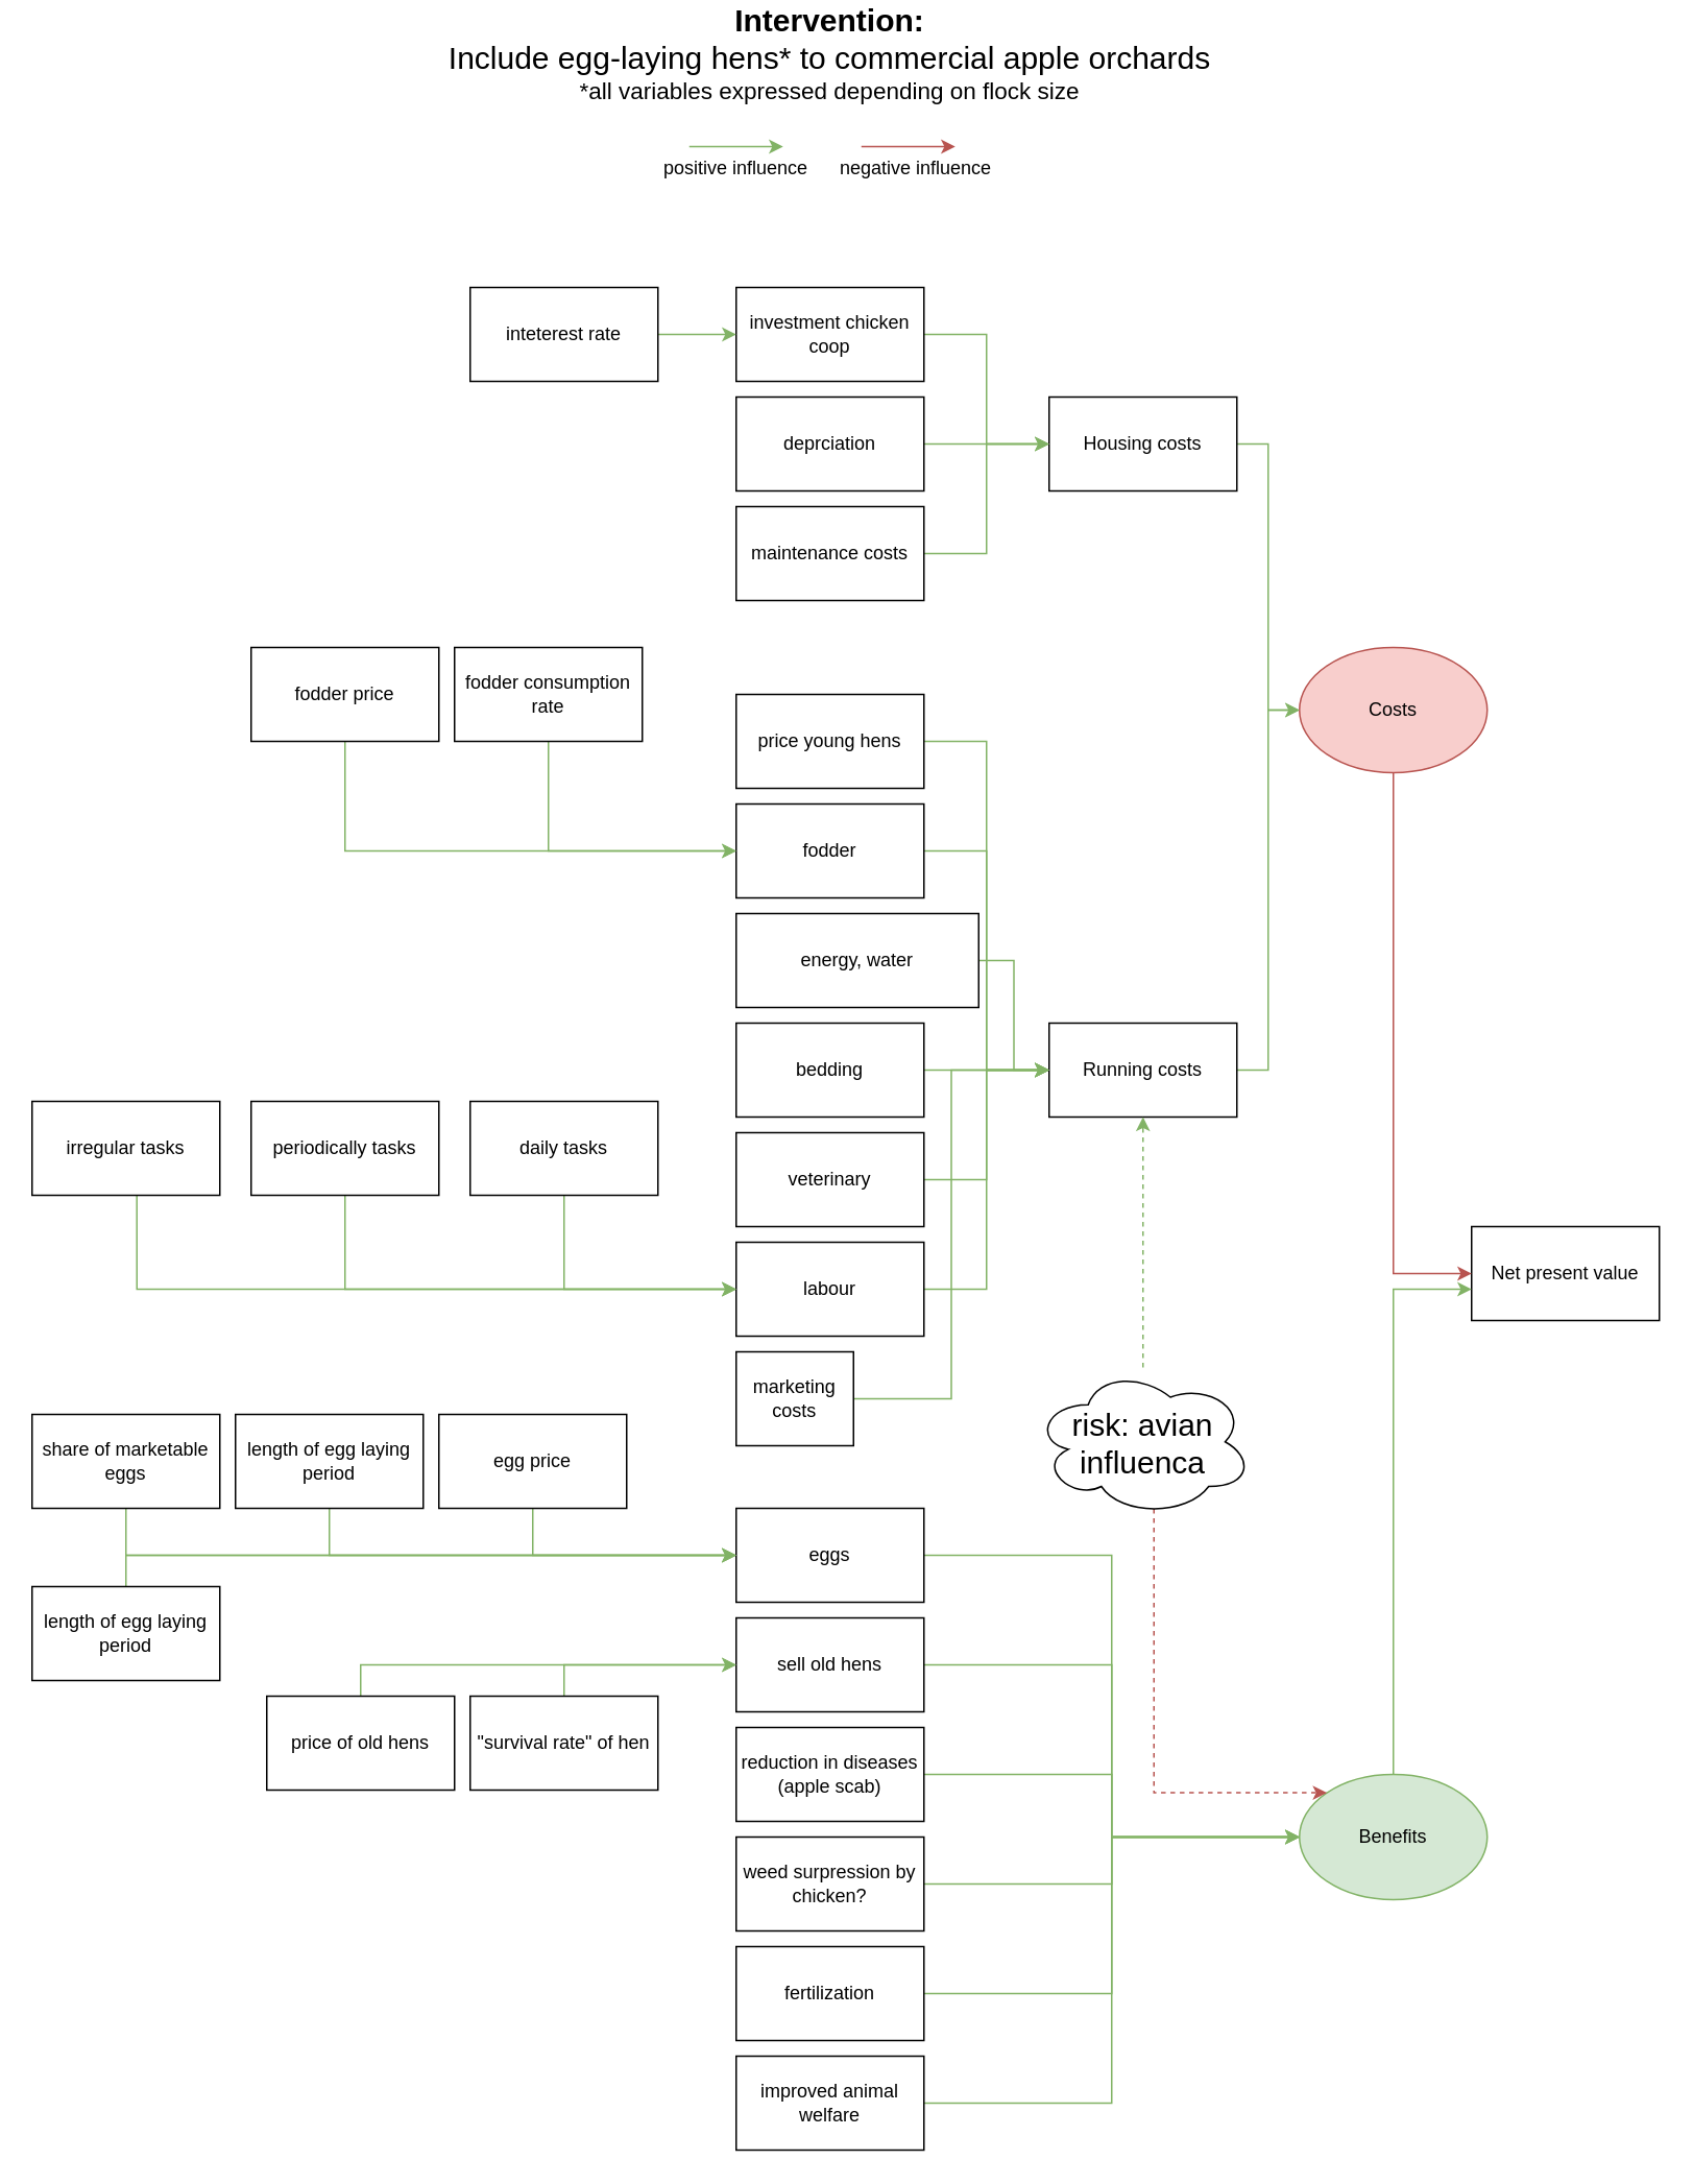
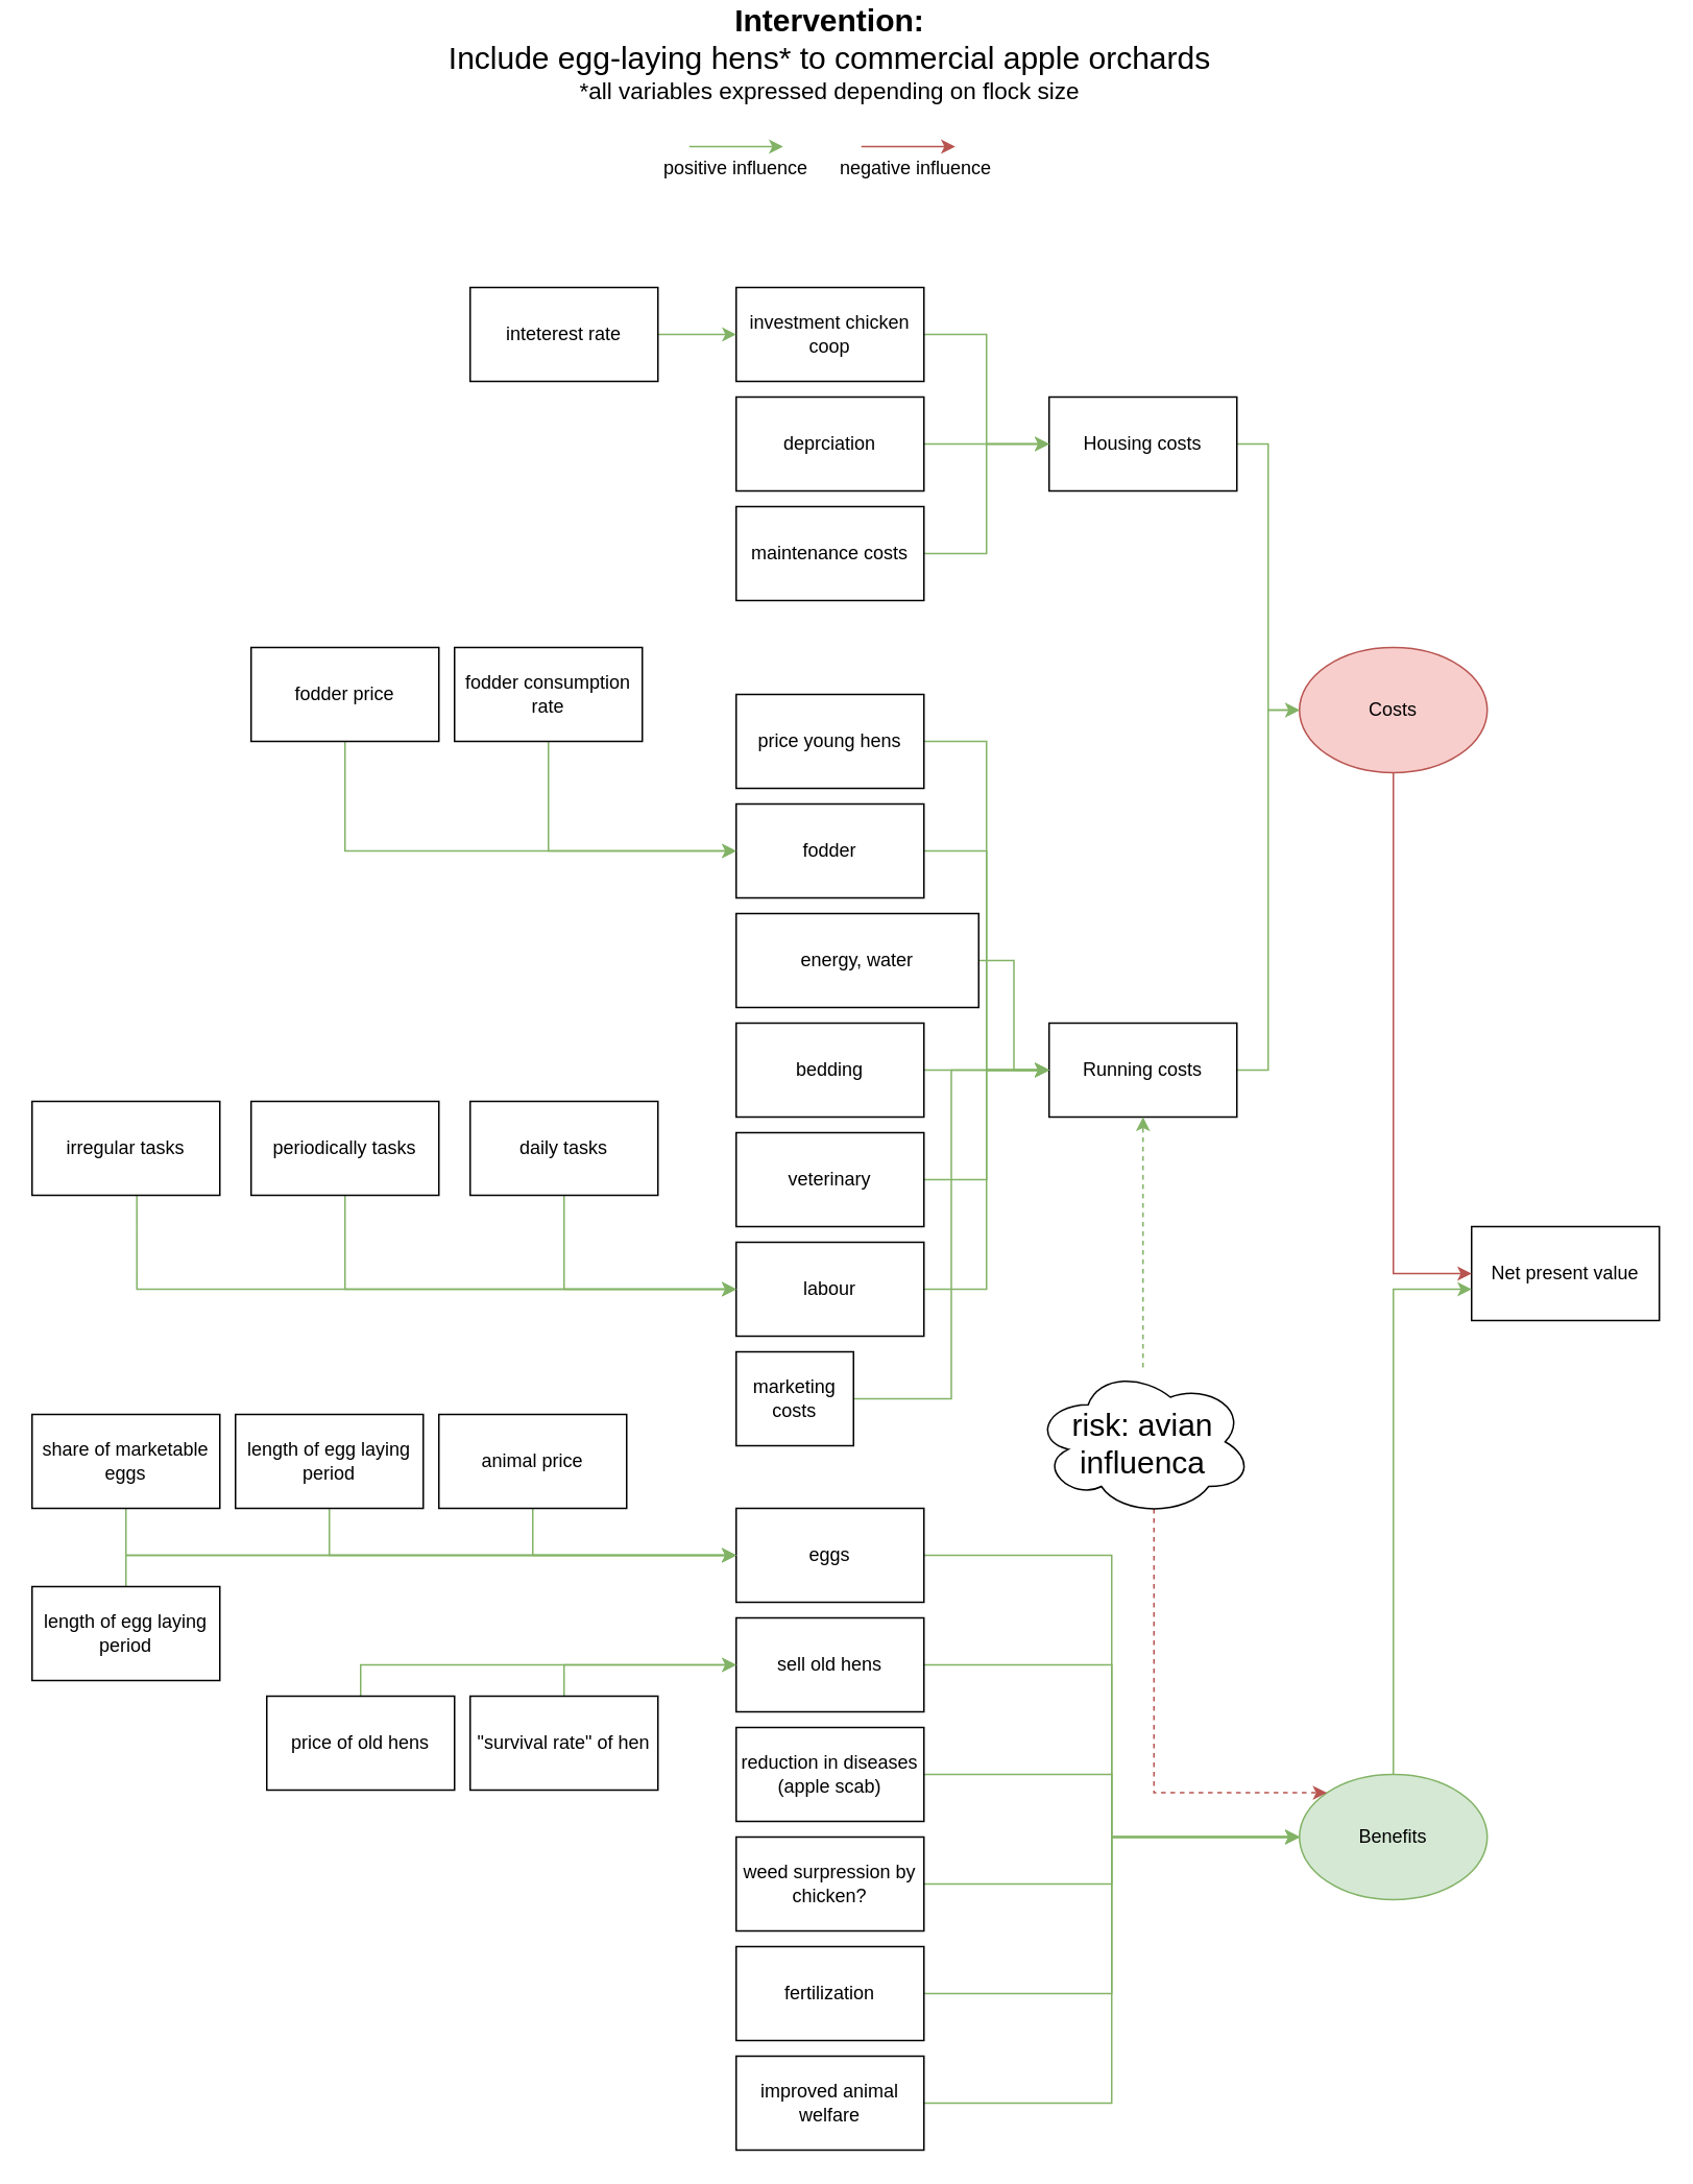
- <mxCell id="34" value="egg price" style="rounded=0;whiteSpace=wrap;html=1;" vertex="1" parent="1"><mxGeometry x="280" y="900" width="120" height="60" as="geometry" /></mxCell>
+ <mxCell id="34" value="animal price" style="rounded=0;whiteSpace=wrap;html=1;" vertex="1" parent="1"><mxGeometry x="280" y="900" width="120" height="60" as="geometry" /></mxCell>
